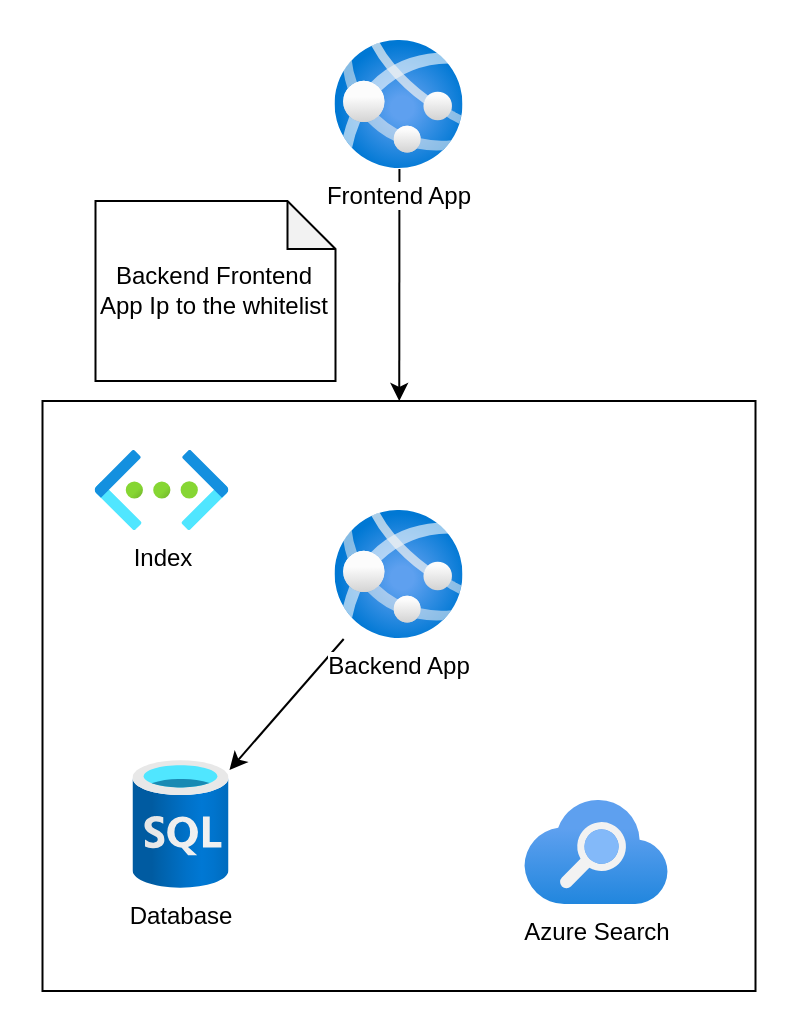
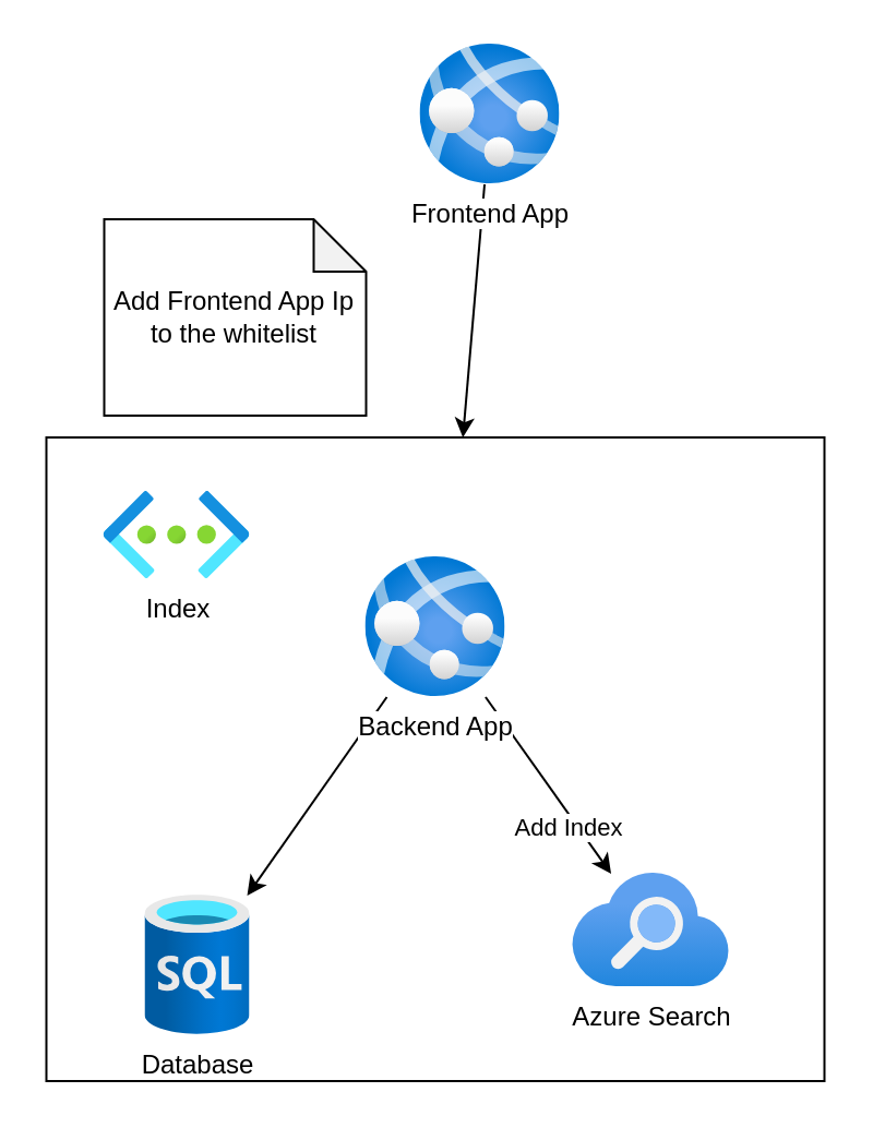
- <mxCell id="4" value="Frontend App" style="aspect=fixed;html=1;points=[];align=center;image;fontSize=12;image=img/lib/azure2/compute/App_Services.svg;" vertex="1" parent="1"><mxGeometry x="167.25" y="20" width="64" height="64" as="geometry" /></mxCell>
+ <mxCell id="4" value="Frontend App" style="aspect=fixed;html=1;points=[];align=center;image;fontSize=12;image=img/lib/azure2/compute/App_Services.svg;" vertex="1" parent="1"><mxGeometry x="192.25" y="20" width="64" height="64" as="geometry" /></mxCell>
- <mxCell id="12" value="Backend Frontend App Ip to the whitelist" style="shape=note;whiteSpace=wrap;html=1;backgroundOutline=1;darkOpacity=0.05;size=24;" vertex="1" parent="1"><mxGeometry x="47.25" y="100" width="120" height="90" as="geometry" /></mxCell>
+ <mxCell id="12" value="Add Frontend App Ip to the whitelist" style="shape=note;whiteSpace=wrap;html=1;backgroundOutline=1;darkOpacity=0.05;size=24;" vertex="1" parent="1"><mxGeometry x="47.25" y="100" width="120" height="90" as="geometry" /></mxCell>
+ <mxCell id="7" style="edgeStyle=none;html=1;" edge="1" parent="1" source="9" target="11"><mxGeometry relative="1" as="geometry" /></mxCell>
+ <mxCell id="8" value="Add Index" style="edgeLabel;html=1;align=center;verticalAlign=middle;resizable=0;points=[];" vertex="1" connectable="0" parent="7"><mxGeometry x="0.403" y="-4" relative="1" as="geometry"><mxPoint as="offset" /></mxGeometry></mxCell>
- <mxCell id="10" value="Database" style="aspect=fixed;html=1;points=[];align=center;image;fontSize=12;image=img/lib/azure2/databases/SQL_Database.svg;" vertex="1" parent="1"><mxGeometry x="66.25" y="380" width="48" height="64" as="geometry" /></mxCell>
+ <mxCell id="10" value="Database" style="aspect=fixed;html=1;points=[];align=center;image;fontSize=12;image=img/lib/azure2/databases/SQL_Database.svg;" vertex="1" parent="1"><mxGeometry x="66.25" y="410" width="48" height="64" as="geometry" /></mxCell>
